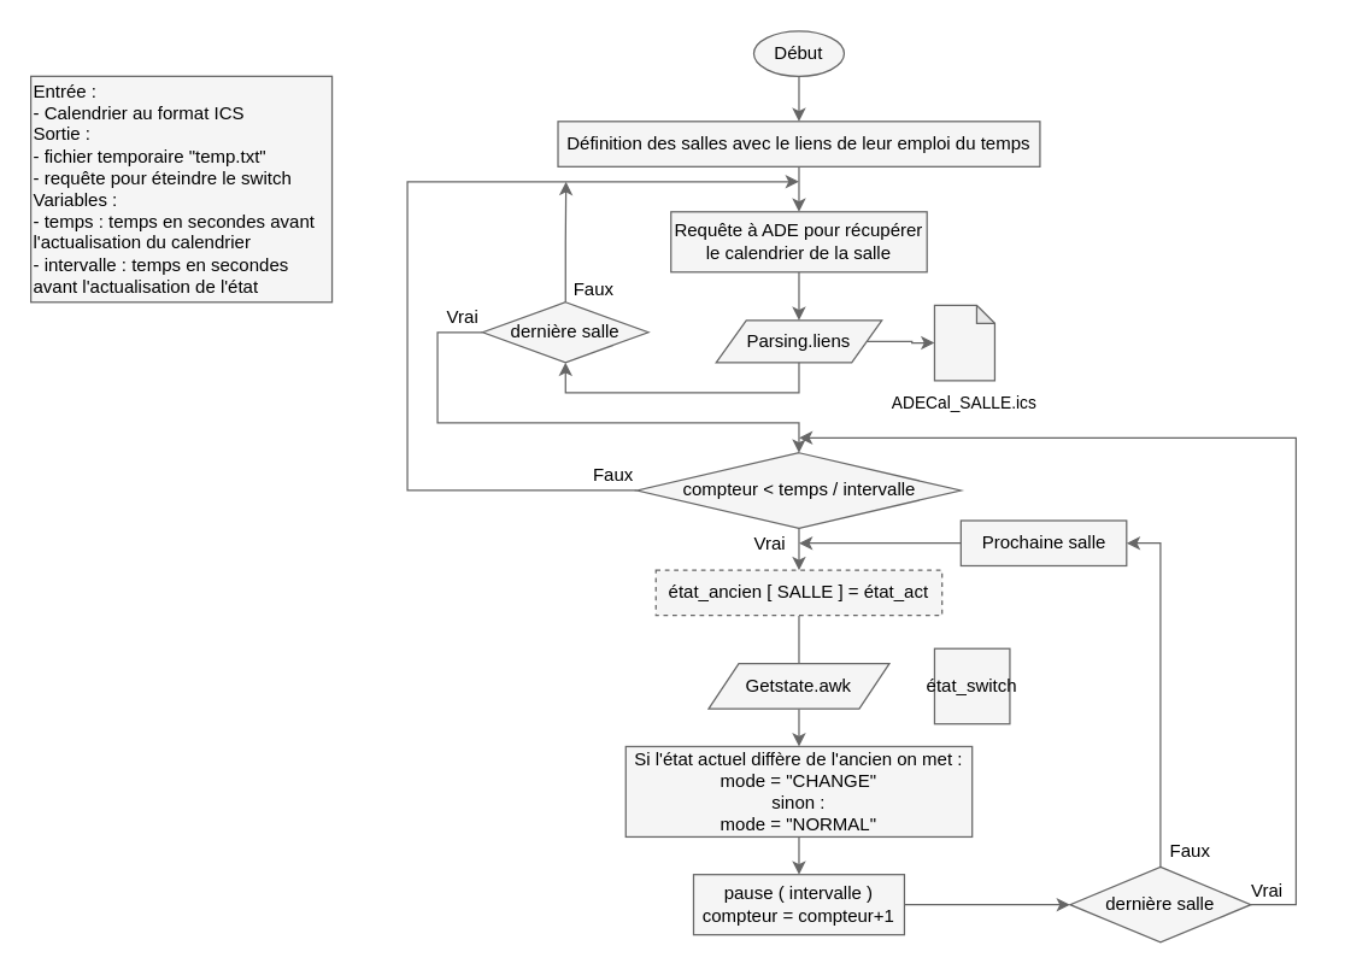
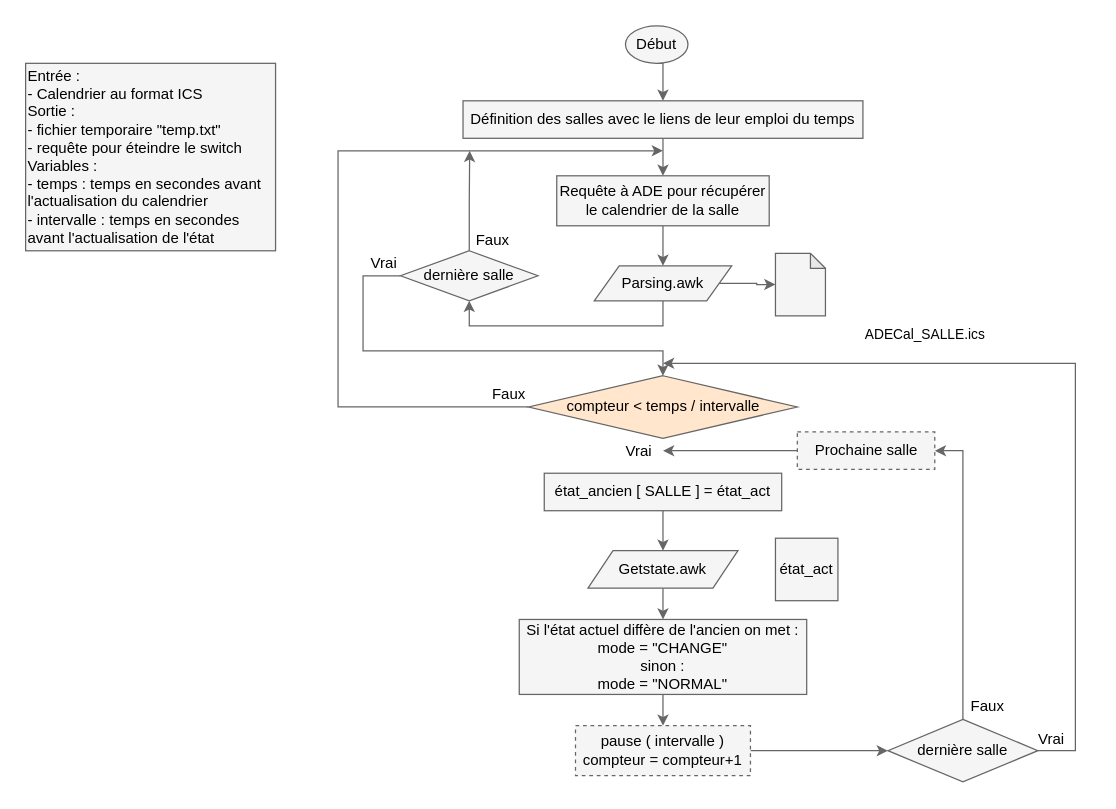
- <mxCell id="4" value="Début" style="ellipse;whiteSpace=wrap;html=1;fillColor=#f5f5f5;fontColor=#000000;strokeColor=#666666;" vertex="1" parent="1"><mxGeometry x="500" y="20" width="60" height="30" as="geometry" /></mxCell>
+ <mxCell id="4" value="Début" style="ellipse;whiteSpace=wrap;html=1;fillColor=#f5f5f5;fontColor=#000000;strokeColor=#666666;" vertex="1" parent="1"><mxGeometry x="500" y="20" width="50" height="30" as="geometry" /></mxCell>
- <mxCell id="12" value="Parsing.liens" style="shape=parallelogram;perimeter=parallelogramPerimeter;whiteSpace=wrap;html=1;fixedSize=1;fillColor=#f5f5f5;fontColor=#000000;strokeColor=#666666;" vertex="1" parent="1"><mxGeometry x="475" y="212" width="110" height="28" as="geometry" /></mxCell>
+ <mxCell id="12" value="Parsing.awk" style="shape=parallelogram;perimeter=parallelogramPerimeter;whiteSpace=wrap;html=1;fixedSize=1;fillColor=#f5f5f5;fontColor=#000000;strokeColor=#666666;" vertex="1" parent="1"><mxGeometry x="475" y="212" width="110" height="28" as="geometry" /></mxCell>
- <mxCell id="21" value="&lt;font style=&quot;font-size: 11px;&quot;&gt;ADECal_SALLE.ics&lt;/font&gt;" style="text;html=1;strokeColor=none;fillColor=none;align=center;verticalAlign=middle;whiteSpace=wrap;rounded=0;fontColor=#000000;" vertex="1" parent="1"><mxGeometry x="580" y="252" width="120" height="30" as="geometry" /></mxCell>
+ <mxCell id="21" value="&lt;font style=&quot;font-size: 11px;&quot;&gt;ADECal_SALLE.ics&lt;/font&gt;" style="text;html=1;strokeColor=none;fillColor=none;align=center;verticalAlign=middle;whiteSpace=wrap;rounded=0;fontColor=#000000;" vertex="1" parent="1"><mxGeometry x="680" y="252" width="120" height="30" as="geometry" /></mxCell>
- <mxCell id="9" value="compteur &amp;lt; temps / intervalle" style="rhombus;whiteSpace=wrap;html=1;fillColor=#f5f5f5;fontColor=#000000;strokeColor=#666666;" vertex="1" parent="1"><mxGeometry x="422.5" y="300" width="215" height="50" as="geometry" /></mxCell>
+ <mxCell id="9" value="compteur &amp;lt; temps / intervalle" style="rhombus;whiteSpace=wrap;html=1;fillColor=#ffe6cc;fontColor=#000000;strokeColor=#666666;" vertex="1" parent="1"><mxGeometry x="422.5" y="300" width="215" height="50" as="geometry" /></mxCell>
- <mxCell id="7" style="edgeStyle=orthogonalEdgeStyle;rounded=0;orthogonalLoop=1;jettySize=auto;html=1;exitX=0.5;exitY=1;exitDx=0;exitDy=0;entryX=0.5;entryY=0;entryDx=0;entryDy=0;fillColor=#f5f5f5;strokeColor=#666666;fontColor=#000000;" edge="1" parent="1" source="9" target="23"><mxGeometry relative="1" as="geometry" /></mxCell>
- <mxCell id="35" value="Prochaine salle" style="rounded=0;whiteSpace=wrap;html=1;fillColor=#f5f5f5;fontColor=#000000;strokeColor=#666666;" vertex="1" parent="1"><mxGeometry x="637.5" y="345" width="110" height="30" as="geometry" /></mxCell>
+ <mxCell id="35" value="Prochaine salle" style="rounded=0;whiteSpace=wrap;html=1;fillColor=#f5f5f5;fontColor=#000000;strokeColor=#666666;dashed=1;" vertex="1" parent="1"><mxGeometry x="637.5" y="345" width="110" height="30" as="geometry" /></mxCell>
- <mxCell id="23" value="état_ancien [ SALLE ] = état_act" style="rounded=0;whiteSpace=wrap;html=1;fillColor=#f5f5f5;fontColor=#000000;strokeColor=#666666;dashed=1;" vertex="1" parent="1"><mxGeometry x="435" y="378" width="190" height="30" as="geometry" /></mxCell>
+ <mxCell id="23" value="état_ancien [ SALLE ] = état_act" style="rounded=0;whiteSpace=wrap;html=1;fillColor=#f5f5f5;fontColor=#000000;strokeColor=#666666;" vertex="1" parent="1"><mxGeometry x="435" y="378" width="190" height="30" as="geometry" /></mxCell>
- <mxCell id="22" style="edgeStyle=orthogonalEdgeStyle;rounded=0;orthogonalLoop=1;jettySize=auto;html=1;exitX=0.5;exitY=1;exitDx=0;exitDy=0;entryX=0.5;entryY=0;entryDx=0;entryDy=0;fillColor=#f5f5f5;strokeColor=#666666;fontColor=#000000;endArrow=none;" edge="1" parent="1" source="23" target="25"><mxGeometry relative="1" as="geometry" /></mxCell>
+ <mxCell id="22" style="edgeStyle=orthogonalEdgeStyle;rounded=0;orthogonalLoop=1;jettySize=auto;html=1;exitX=0.5;exitY=1;exitDx=0;exitDy=0;entryX=0.5;entryY=0;entryDx=0;entryDy=0;fillColor=#f5f5f5;strokeColor=#666666;fontColor=#000000;" edge="1" parent="1" source="23" target="25"><mxGeometry relative="1" as="geometry" /></mxCell>
- <mxCell id="26" value="état_switch" style="whiteSpace=wrap;html=1;aspect=fixed;fillColor=#f5f5f5;fontColor=#000000;strokeColor=#666666;" vertex="1" parent="1"><mxGeometry x="620" y="430" width="50" height="50" as="geometry" /></mxCell>
+ <mxCell id="26" value="état_act" style="whiteSpace=wrap;html=1;aspect=fixed;fillColor=#f5f5f5;fontColor=#000000;strokeColor=#666666;" vertex="1" parent="1"><mxGeometry x="620" y="430" width="50" height="50" as="geometry" /></mxCell>
- <mxCell id="37" value="pause ( intervalle )&lt;br&gt;compteur = compteur+1" style="rounded=0;whiteSpace=wrap;html=1;fillColor=#f5f5f5;fontColor=#000000;strokeColor=#666666;" vertex="1" parent="1"><mxGeometry x="460" y="580" width="140" height="40" as="geometry" /></mxCell>
+ <mxCell id="37" value="pause ( intervalle )&lt;br&gt;compteur = compteur+1" style="rounded=0;whiteSpace=wrap;html=1;fillColor=#f5f5f5;fontColor=#000000;strokeColor=#666666;dashed=1;" vertex="1" parent="1"><mxGeometry x="460" y="580" width="140" height="40" as="geometry" /></mxCell>
